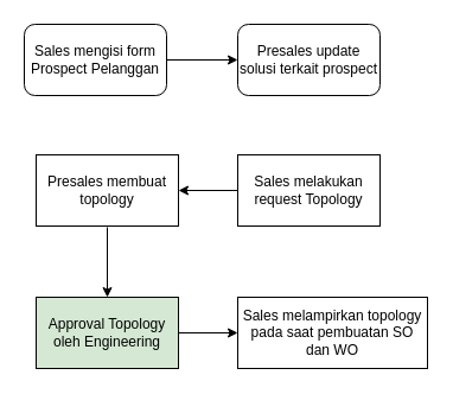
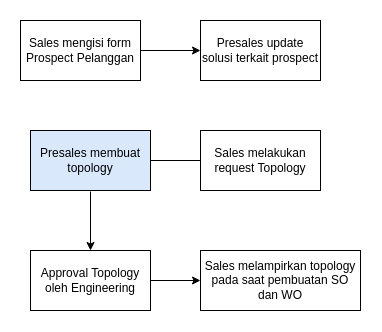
- <mxCell id="2" value="Sales mengisi form Prospect Pelanggan" style="whiteSpace=wrap;html=1;rounded=1;" vertex="1" parent="1"><mxGeometry x="20" y="20" width="120" height="60" as="geometry" /></mxCell>
+ <mxCell id="2" value="Sales mengisi form Prospect Pelanggan" style="rounded=0;whiteSpace=wrap;html=1;" vertex="1" parent="1"><mxGeometry x="20" y="20" width="120" height="60" as="geometry" /></mxCell>
- <mxCell id="3" value="Presales update solusi terkait prospect" style="whiteSpace=wrap;html=1;rounded=1;" vertex="1" parent="1"><mxGeometry x="200" y="20" width="120" height="60" as="geometry" /></mxCell>
+ <mxCell id="3" value="Presales update solusi terkait prospect" style="rounded=0;whiteSpace=wrap;html=1;" vertex="1" parent="1"><mxGeometry x="200" y="20" width="120" height="60" as="geometry" /></mxCell>
- <mxCell id="5" value="Presales membuat topology" style="rounded=0;whiteSpace=wrap;html=1;" vertex="1" parent="1"><mxGeometry x="30" y="130" width="120" height="60" as="geometry" /></mxCell>
+ <mxCell id="5" value="Presales membuat topology" style="rounded=0;whiteSpace=wrap;html=1;fillColor=#dae8fc;" vertex="1" parent="1"><mxGeometry x="30" y="130" width="120" height="60" as="geometry" /></mxCell>
- <mxCell id="9" value="" style="endArrow=classic;html=1;exitX=0;exitY=0.5;exitDx=0;exitDy=0;entryX=1;entryY=0.5;entryDx=0;entryDy=0;" edge="1" parent="1" source="4" target="5"><mxGeometry width="50" height="50" relative="1" as="geometry"><mxPoint x="150" y="190" as="sourcePoint" /><mxPoint x="200" y="140" as="targetPoint" /></mxGeometry></mxCell>
+ <mxCell id="9" value="" style="endArrow=none;html=1;exitX=0;exitY=0.5;exitDx=0;exitDy=0;entryX=1;entryY=0.5;entryDx=0;entryDy=0;" edge="1" parent="1" source="4" target="5"><mxGeometry width="50" height="50" relative="1" as="geometry"><mxPoint x="150" y="190" as="sourcePoint" /><mxPoint x="200" y="140" as="targetPoint" /></mxGeometry></mxCell>
- <mxCell id="6" value="Approval Topology oleh Engineering" style="rounded=0;whiteSpace=wrap;html=1;fillColor=#d5e8d4;" vertex="1" parent="1"><mxGeometry x="30" y="250" width="120" height="60" as="geometry" /></mxCell>
+ <mxCell id="6" value="Approval Topology oleh Engineering" style="rounded=0;whiteSpace=wrap;html=1;" vertex="1" parent="1"><mxGeometry x="30" y="250" width="120" height="60" as="geometry" /></mxCell>
